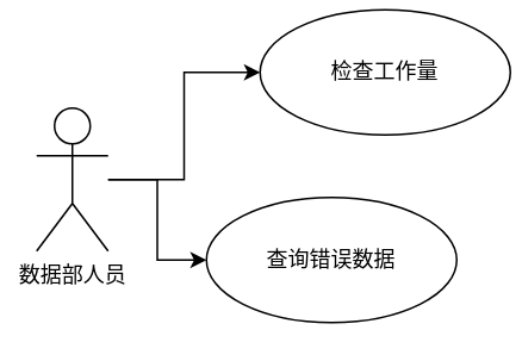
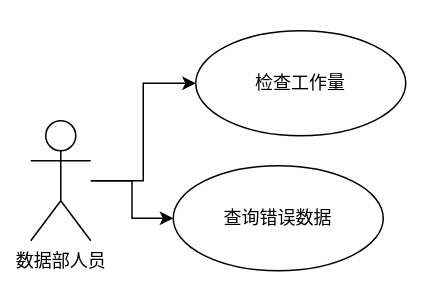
- <mxCell id="5" value="检查工作量" style="ellipse;whiteSpace=wrap;html=1;" vertex="1" parent="1"><mxGeometry x="145" y="5" width="140" height="70" as="geometry" /></mxCell>
+ <mxCell id="5" value="检查工作量" style="ellipse;whiteSpace=wrap;html=1;" vertex="1" parent="1"><mxGeometry x="130" y="20" width="140" height="70" as="geometry" /></mxCell>
- <mxCell id="4" value="数据部人员" style="shape=umlActor;verticalLabelPosition=bottom;verticalAlign=top;html=1;" vertex="1" parent="1"><mxGeometry x="20" y="60" width="40" height="80" as="geometry" /></mxCell>
+ <mxCell id="4" value="数据部人员" style="shape=umlActor;verticalLabelPosition=bottom;verticalAlign=top;html=1;" vertex="1" parent="1"><mxGeometry x="20" y="80" width="40" height="80" as="geometry" /></mxCell>
